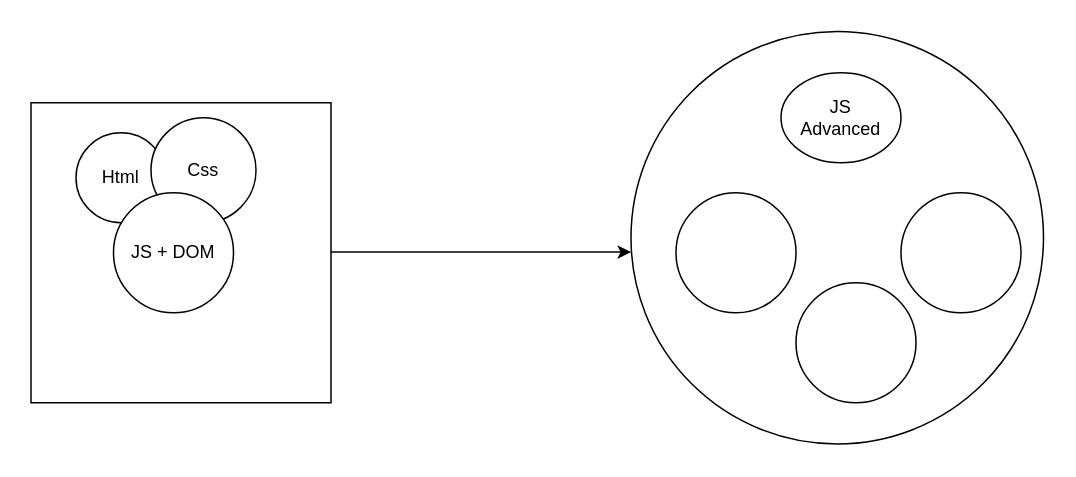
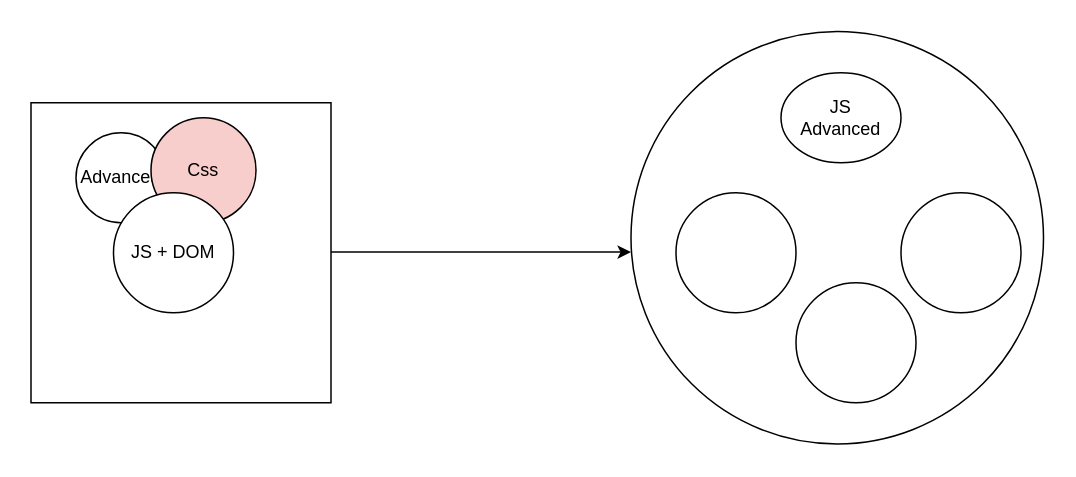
- <mxCell id="4" value="Css" style="ellipse;whiteSpace=wrap;html=1;aspect=fixed;" vertex="1" parent="1"><mxGeometry x="100" y="78" width="70" height="70" as="geometry" /></mxCell>
+ <mxCell id="4" value="Css" style="ellipse;whiteSpace=wrap;html=1;aspect=fixed;fillColor=#f8cecc;" vertex="1" parent="1"><mxGeometry x="100" y="78" width="70" height="70" as="geometry" /></mxCell>
- <mxCell id="3" value="Html" style="ellipse;whiteSpace=wrap;html=1;aspect=fixed;" vertex="1" parent="1"><mxGeometry x="50" y="88" width="60" height="60" as="geometry" /></mxCell>
+ <mxCell id="3" value="Advanced" style="ellipse;whiteSpace=wrap;html=1;aspect=fixed;" vertex="1" parent="1"><mxGeometry x="50" y="88" width="60" height="60" as="geometry" /></mxCell>
